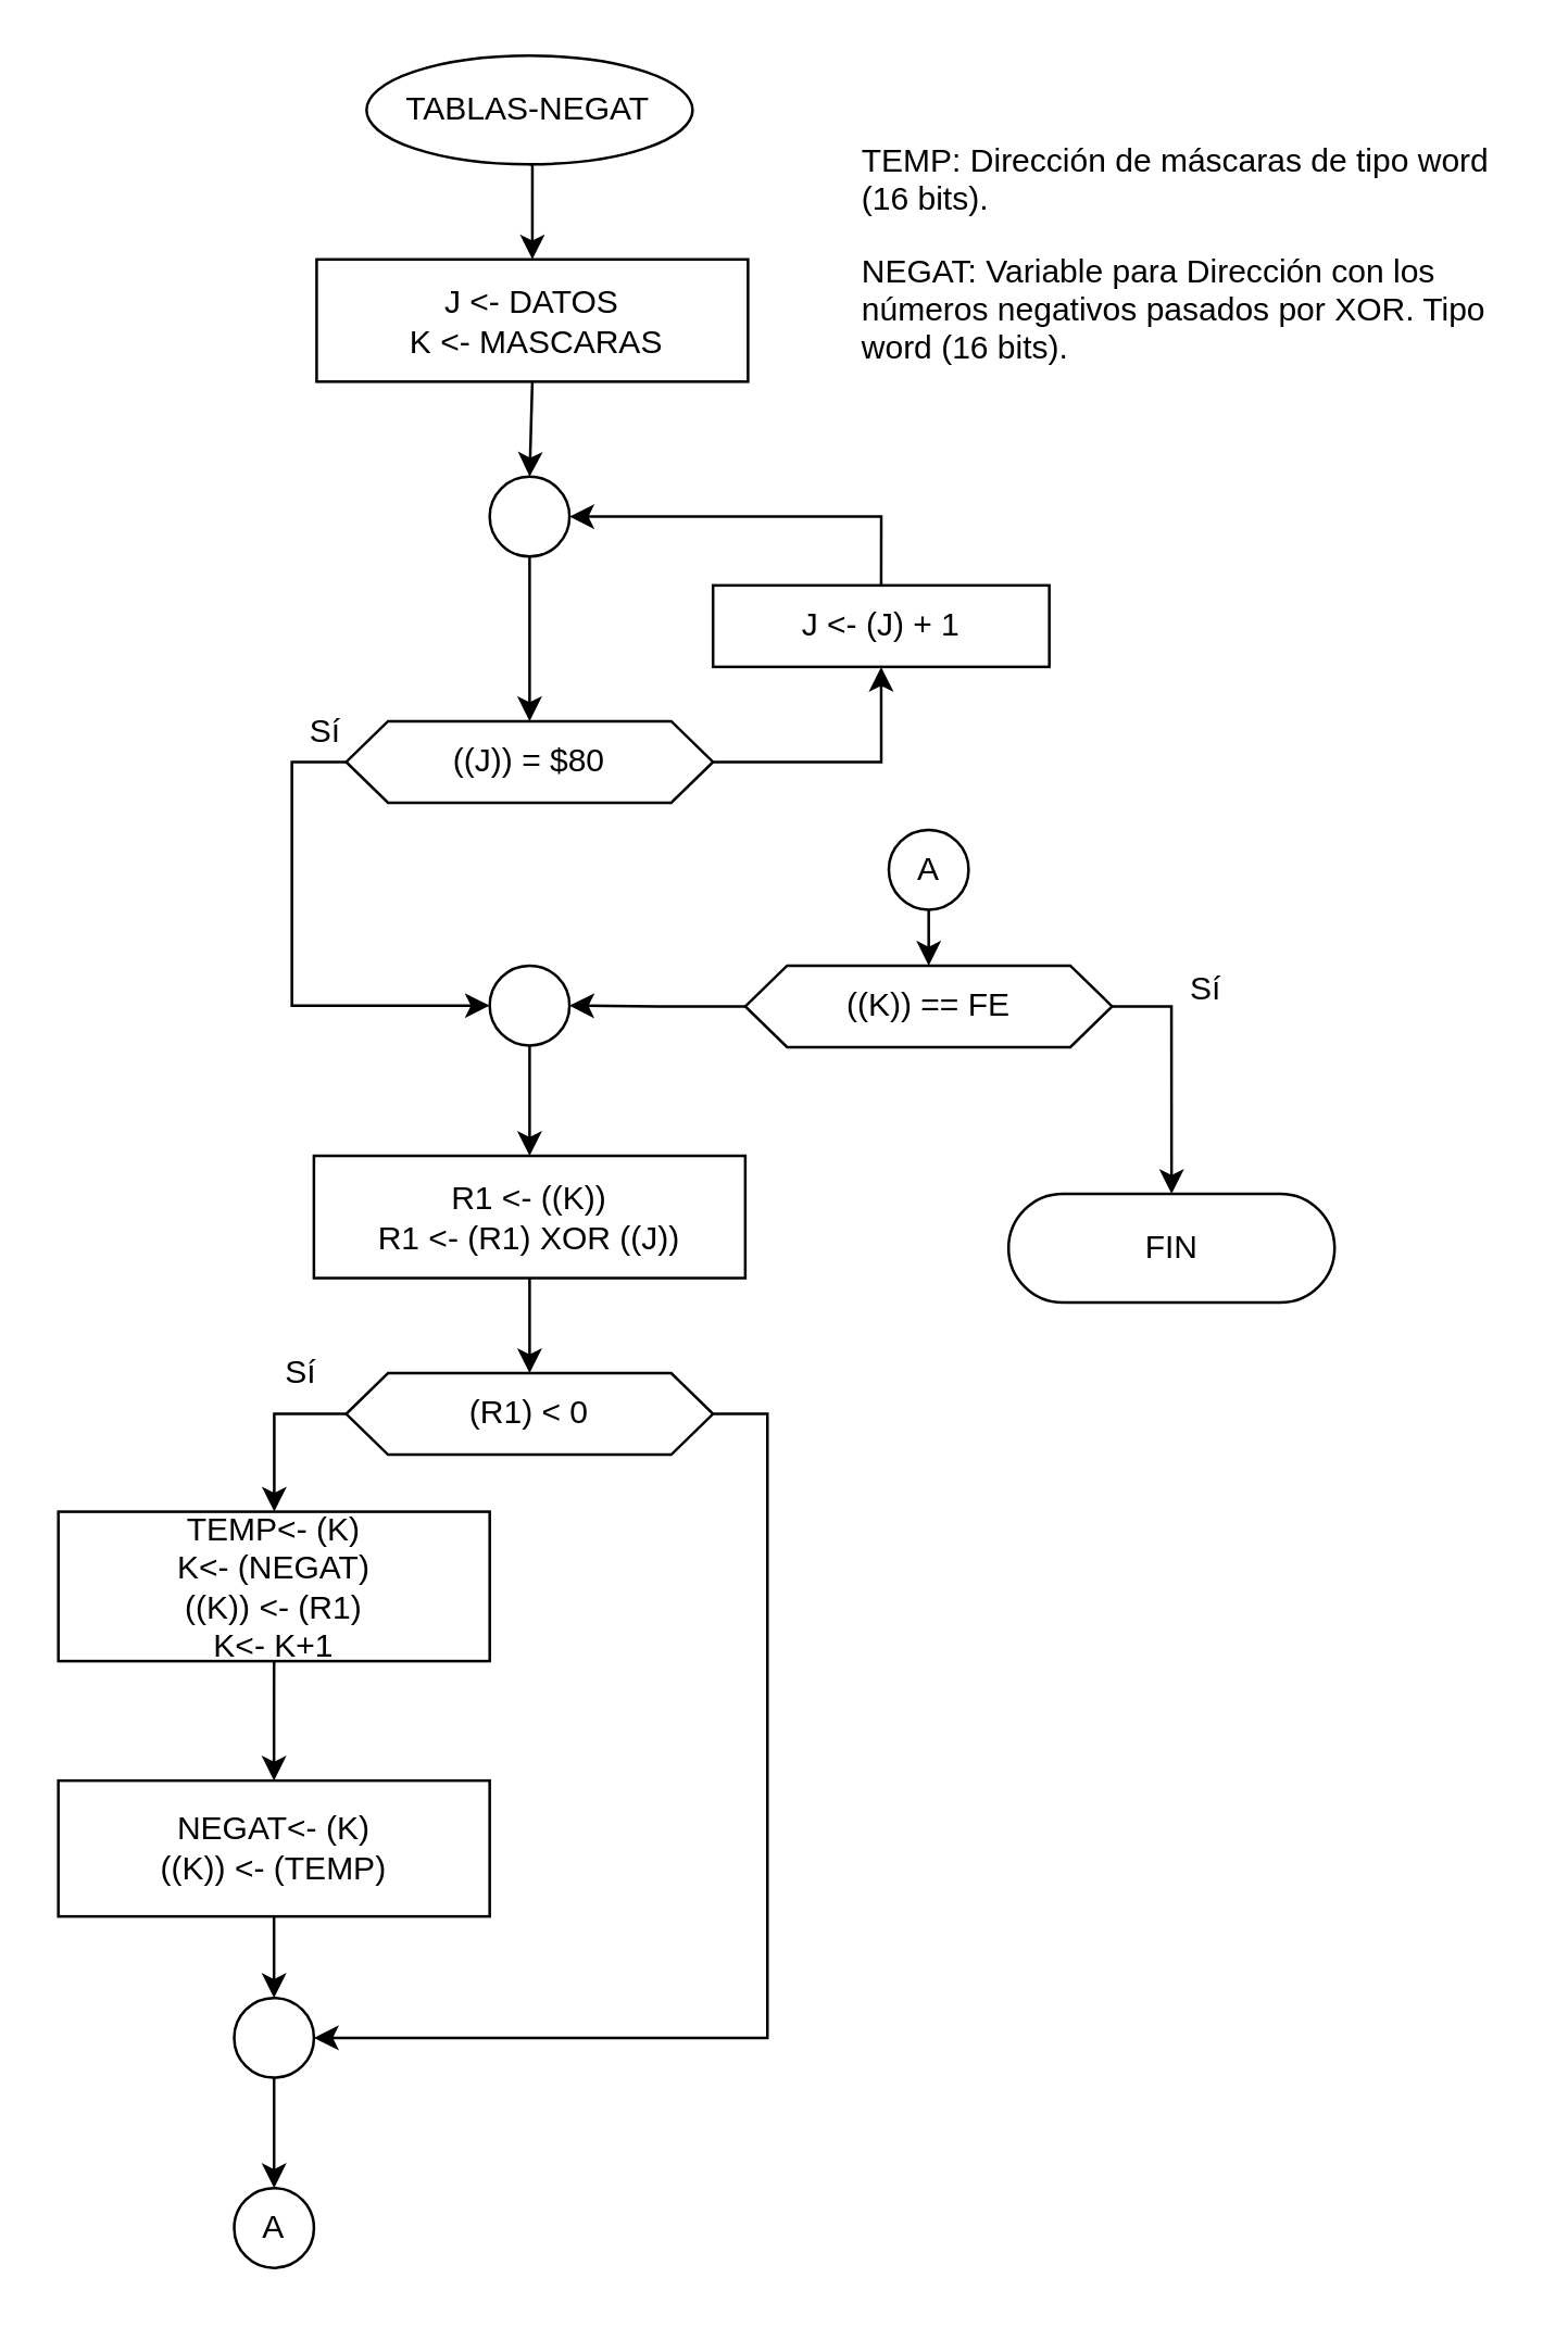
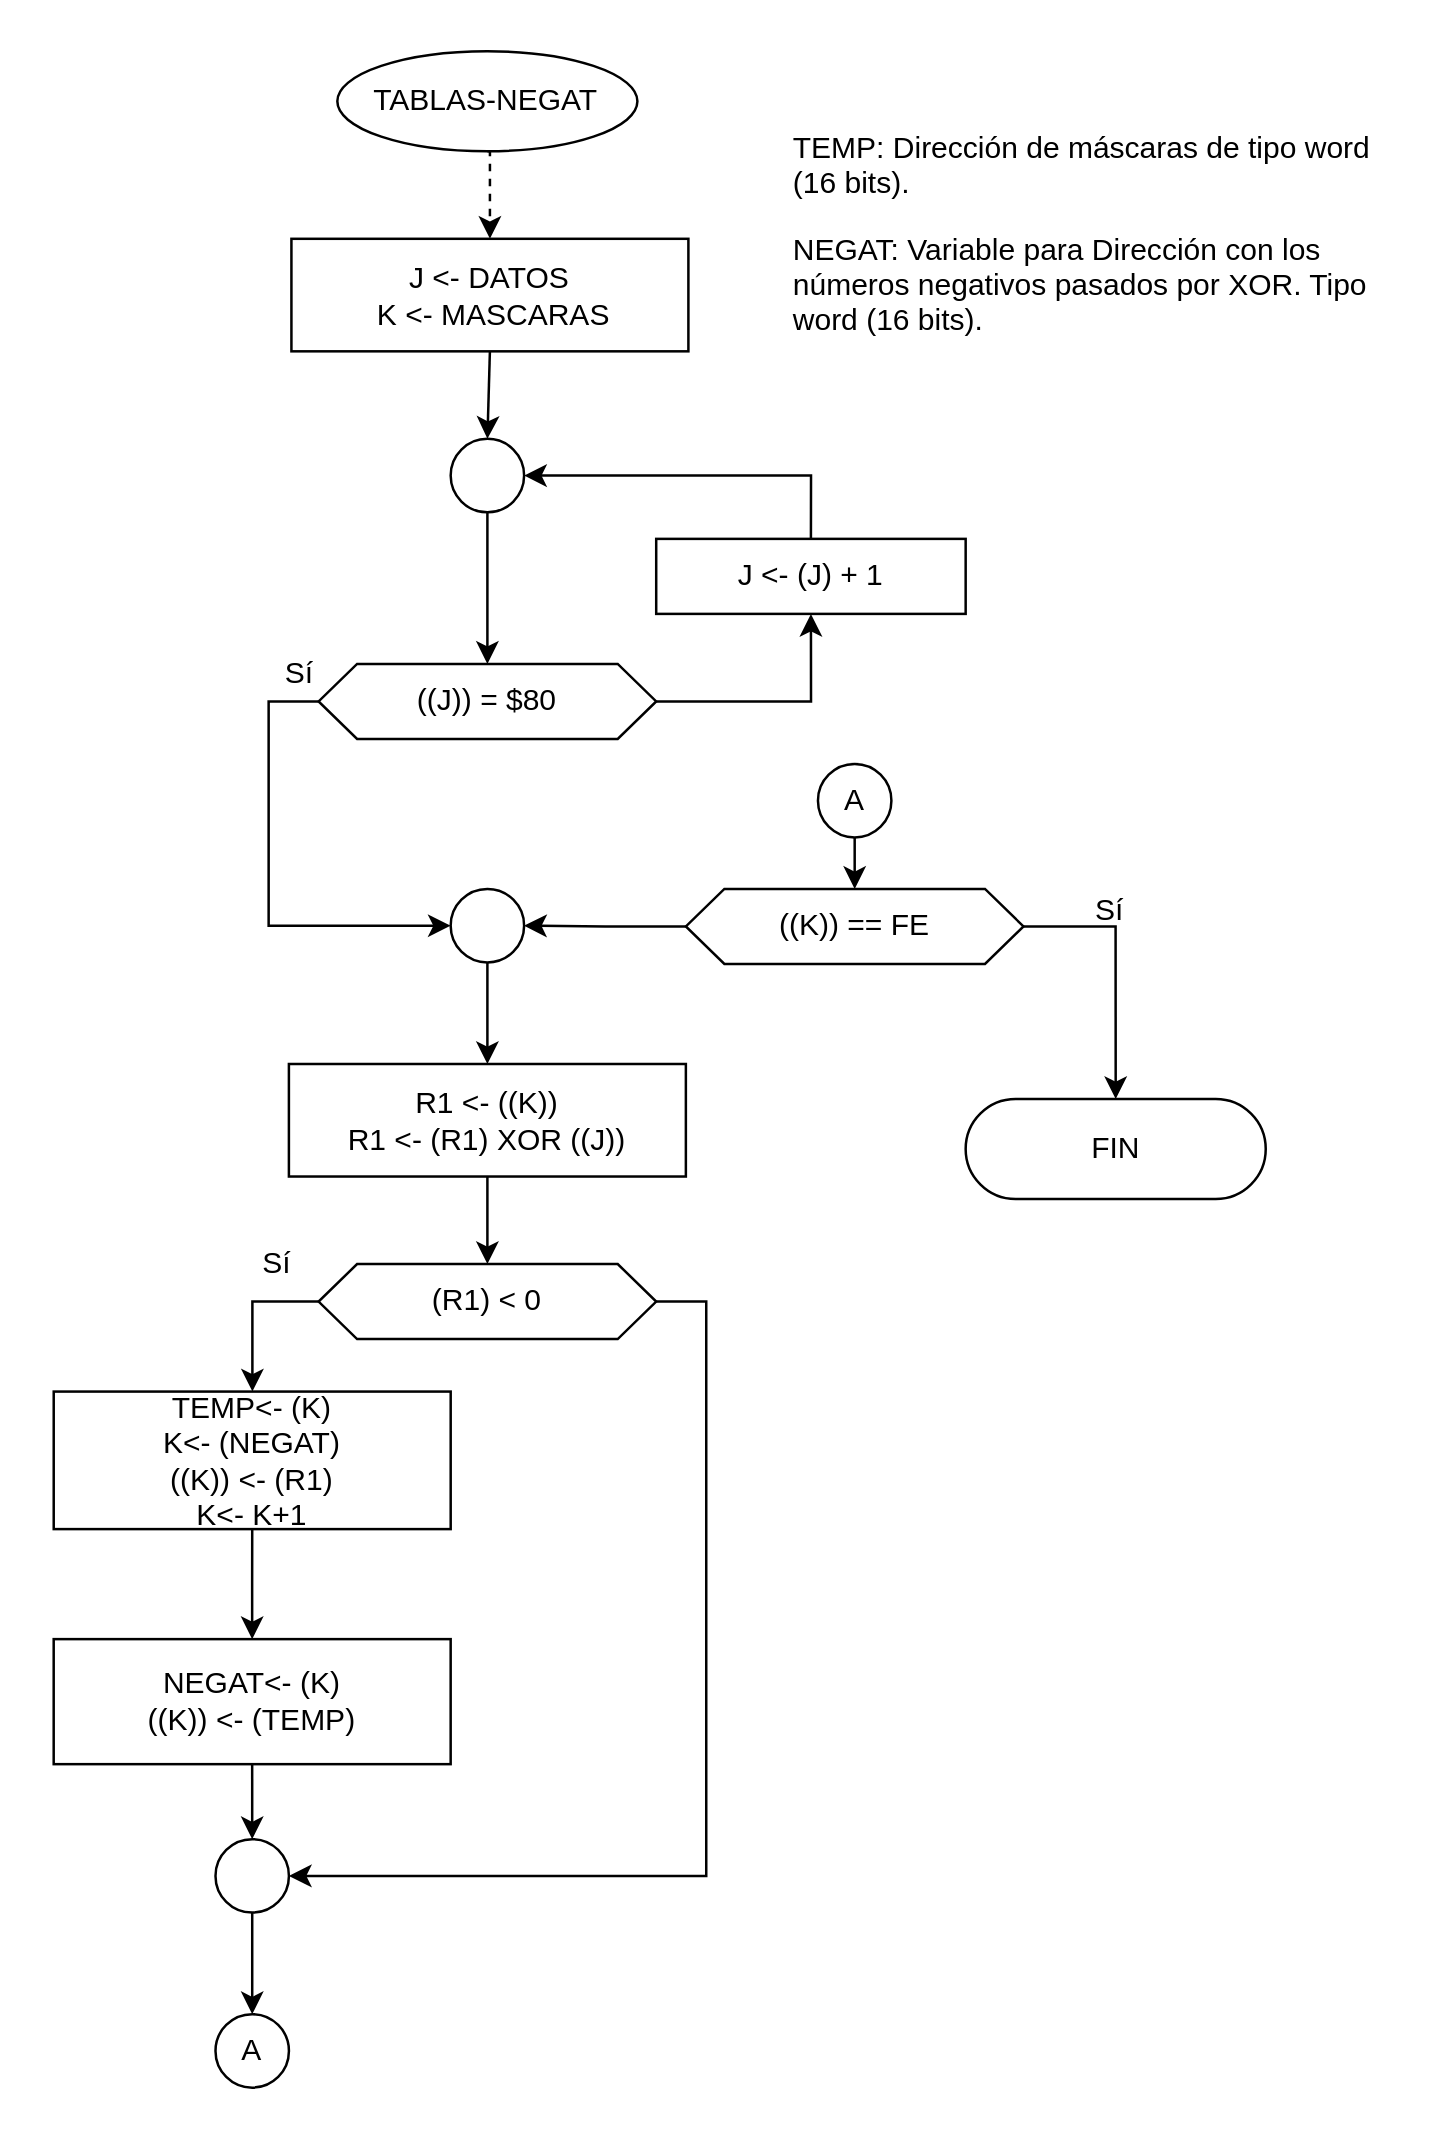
- <mxCell id="2" style="edgeStyle=orthogonalEdgeStyle;rounded=0;orthogonalLoop=1;jettySize=auto;html=1;exitX=0.5;exitY=1;exitDx=0;exitDy=0;entryX=0.5;entryY=0;entryDx=0;entryDy=0;" edge="1" parent="1" source="3" target="5"><mxGeometry relative="1" as="geometry" /></mxCell>
+ <mxCell id="2" style="edgeStyle=orthogonalEdgeStyle;rounded=0;orthogonalLoop=1;jettySize=auto;html=1;exitX=0.5;exitY=1;exitDx=0;exitDy=0;entryX=0.5;entryY=0;entryDx=0;entryDy=0;dashed=1;" edge="1" parent="1" source="3" target="5"><mxGeometry relative="1" as="geometry" /></mxCell>
- <mxCell id="30" value="FIN" style="rounded=1;whiteSpace=wrap;html=1;fontSize=12;glass=0;strokeWidth=1;shadow=0;arcSize=50;" vertex="1" parent="1"><mxGeometry x="370.64" y="439" width="120" height="40" as="geometry" /></mxCell>
+ <mxCell id="30" value="FIN" style="rounded=1;whiteSpace=wrap;html=1;fontSize=12;glass=0;strokeWidth=1;shadow=0;arcSize=50;" vertex="1" parent="1"><mxGeometry x="385.64" y="439" width="120" height="40" as="geometry" /></mxCell>
